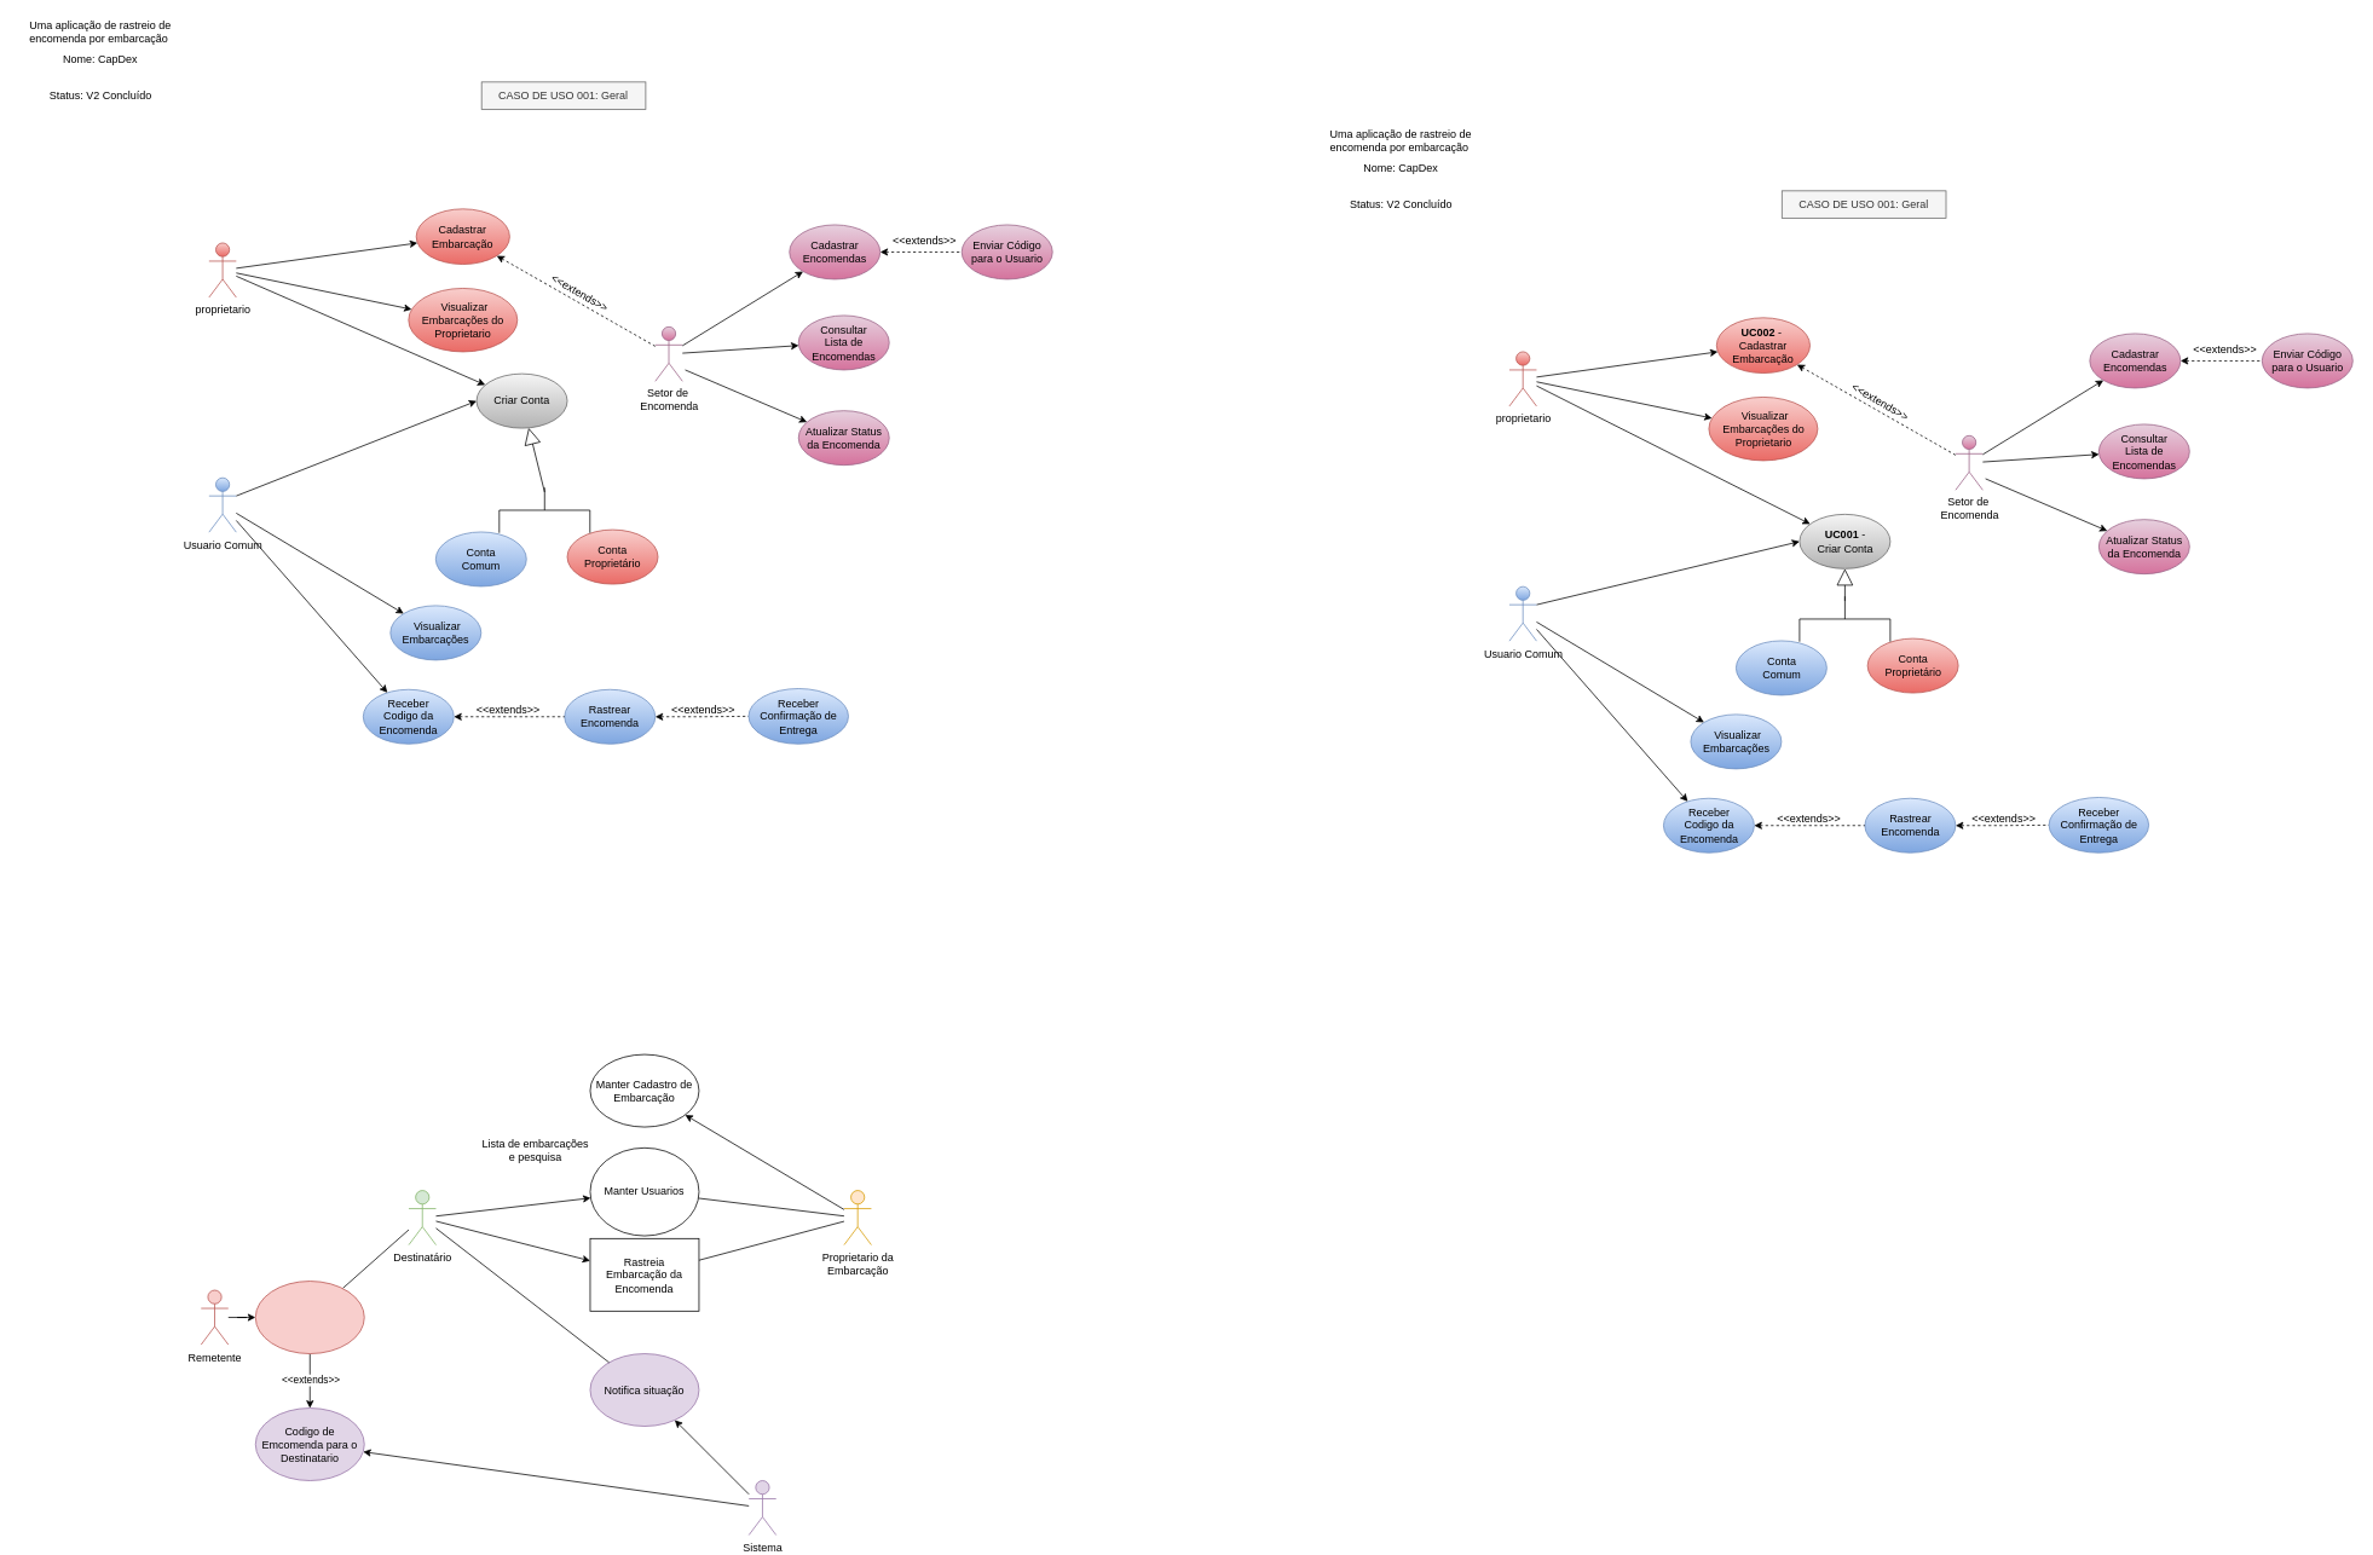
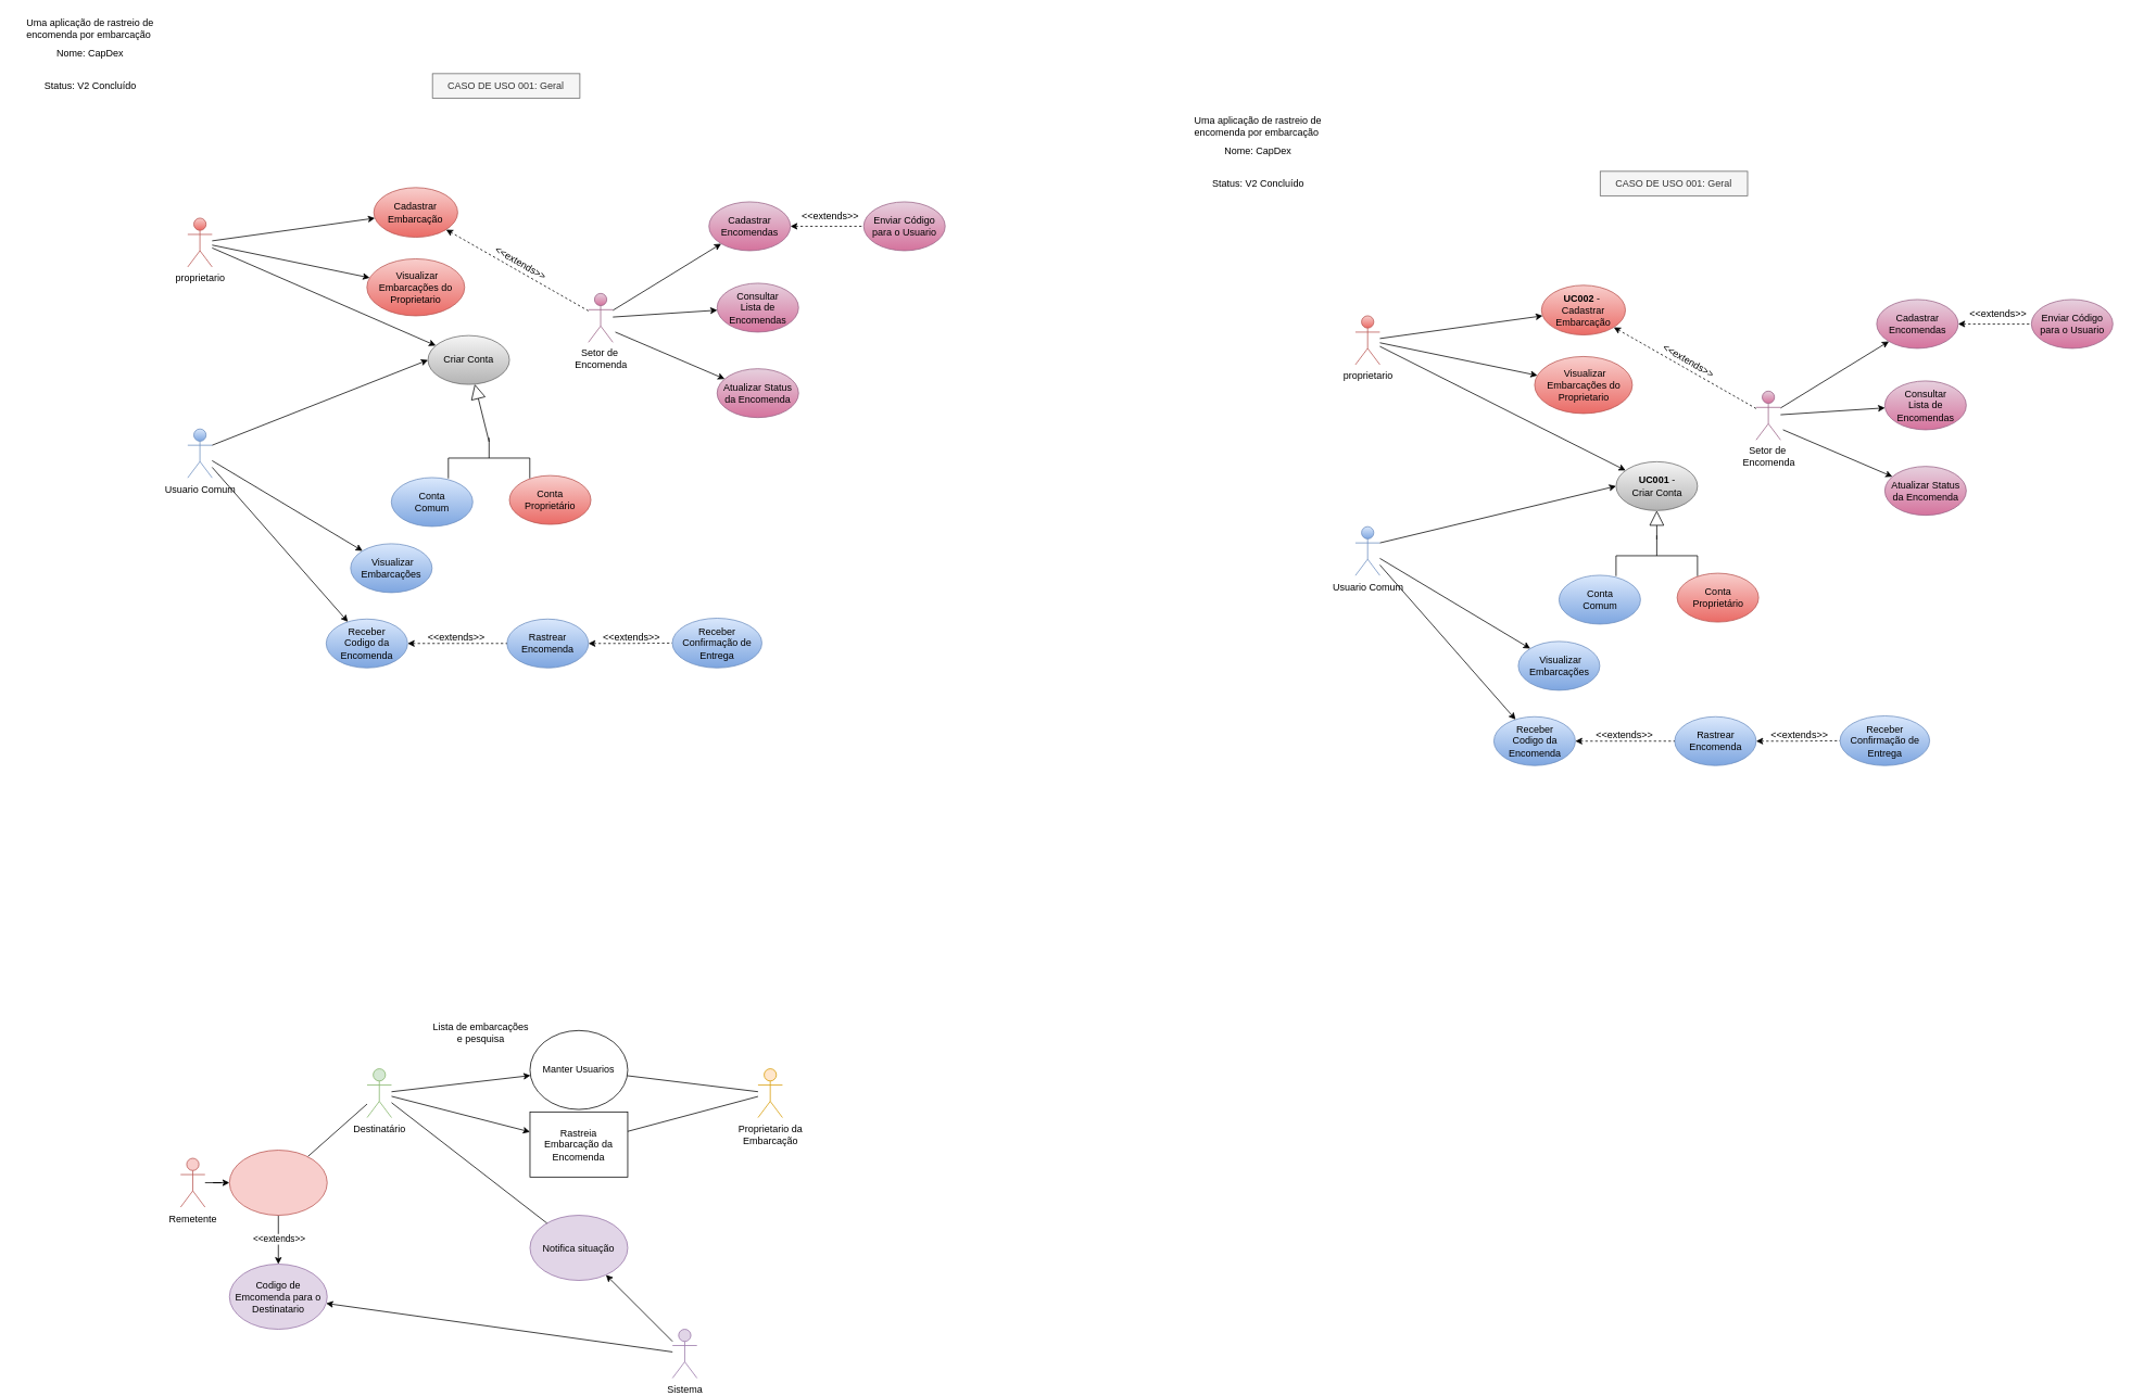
- <mxCell id="10" value="Manter Cadastro de Embarcação" style="ellipse;whiteSpace=wrap;html=1;" parent="1" vertex="1"><mxGeometry x="650" y="1162.5" width="120" height="80" as="geometry" /></mxCell>
- <mxCell id="17" value="" style="endArrow=classic;html=1;rounded=0;" parent="1" source="5" target="10" edge="1"><mxGeometry width="50" height="50" relative="1" as="geometry"><mxPoint x="580" y="1292.5" as="sourcePoint" /><mxPoint x="630" y="1242.5" as="targetPoint" /></mxGeometry></mxCell>
